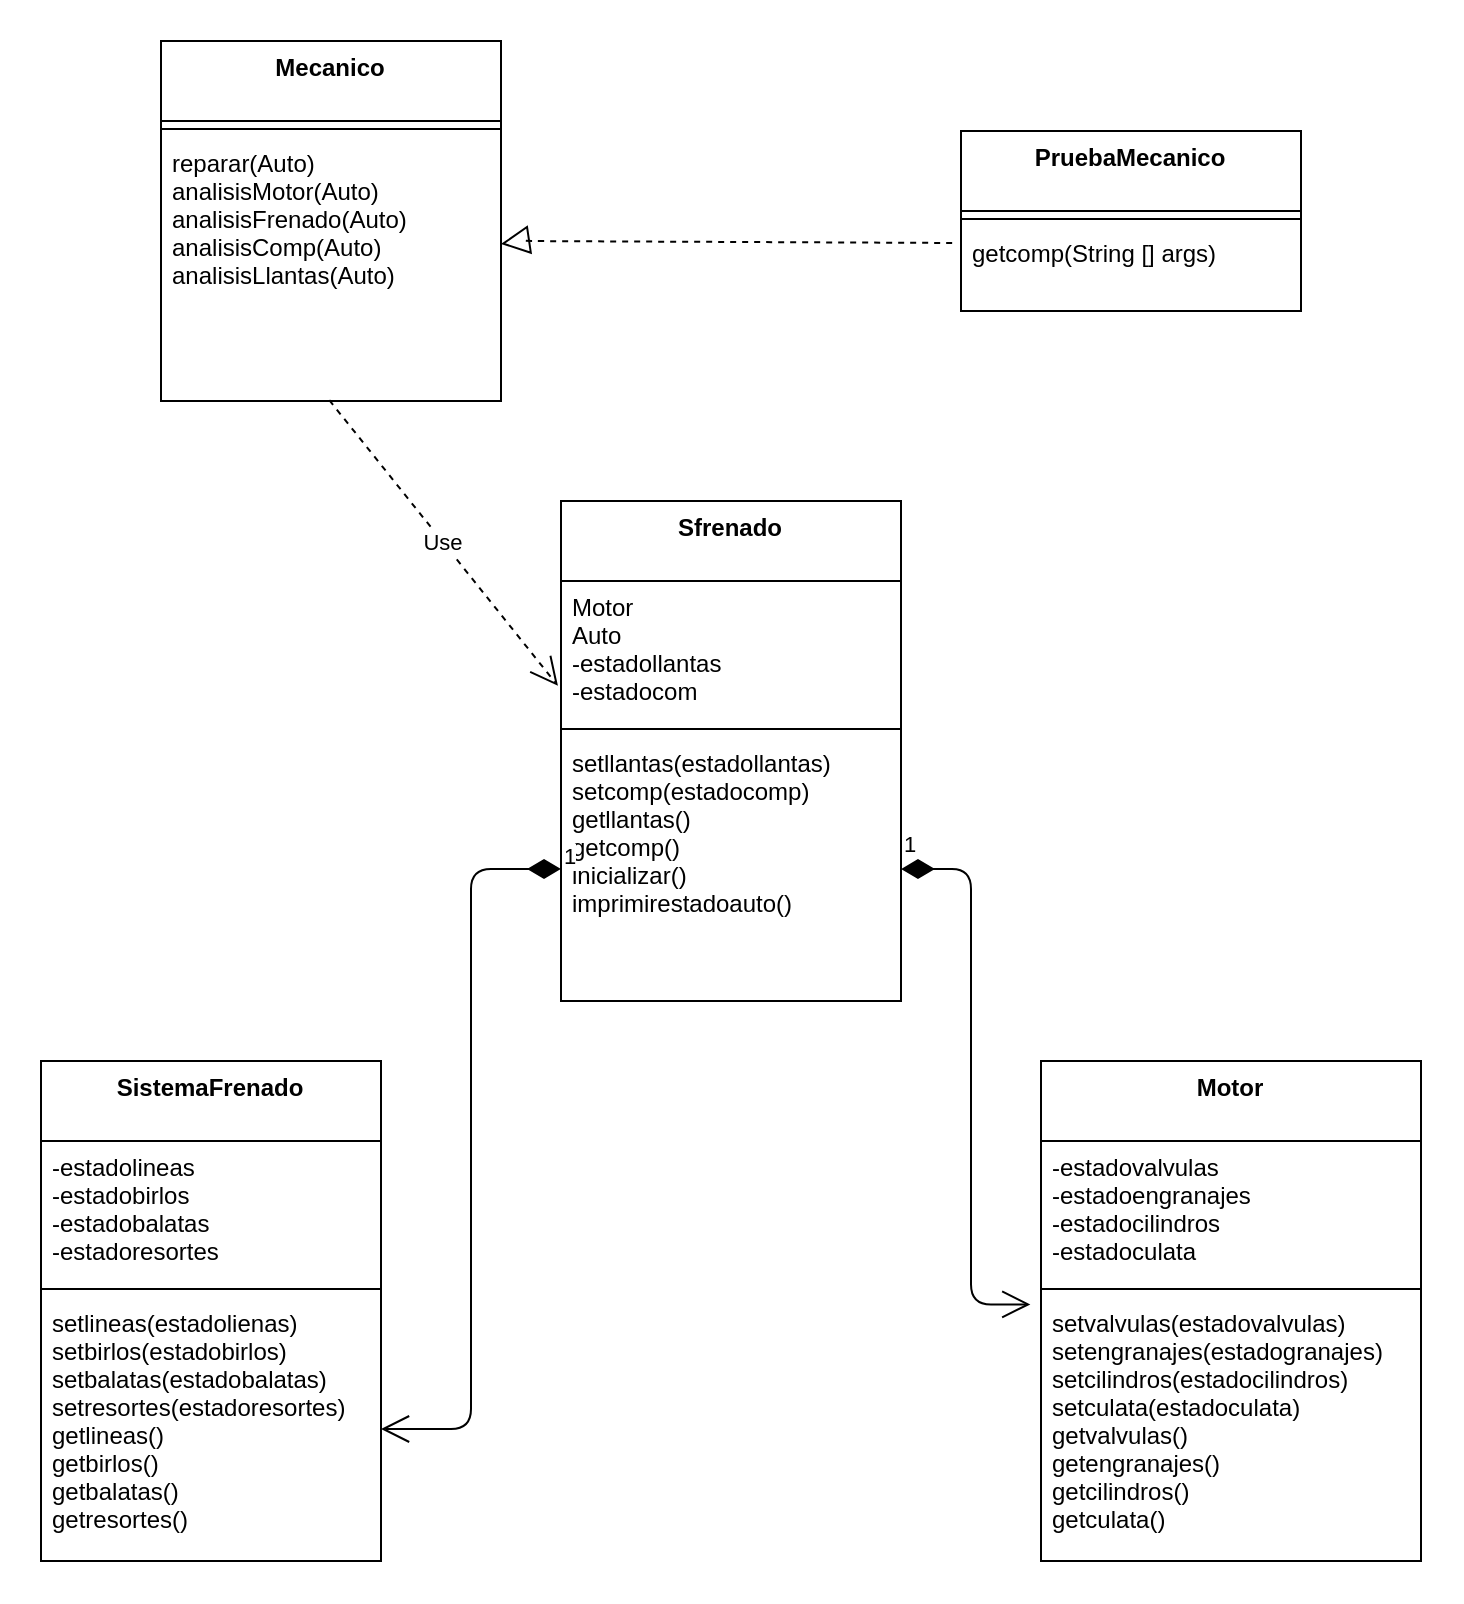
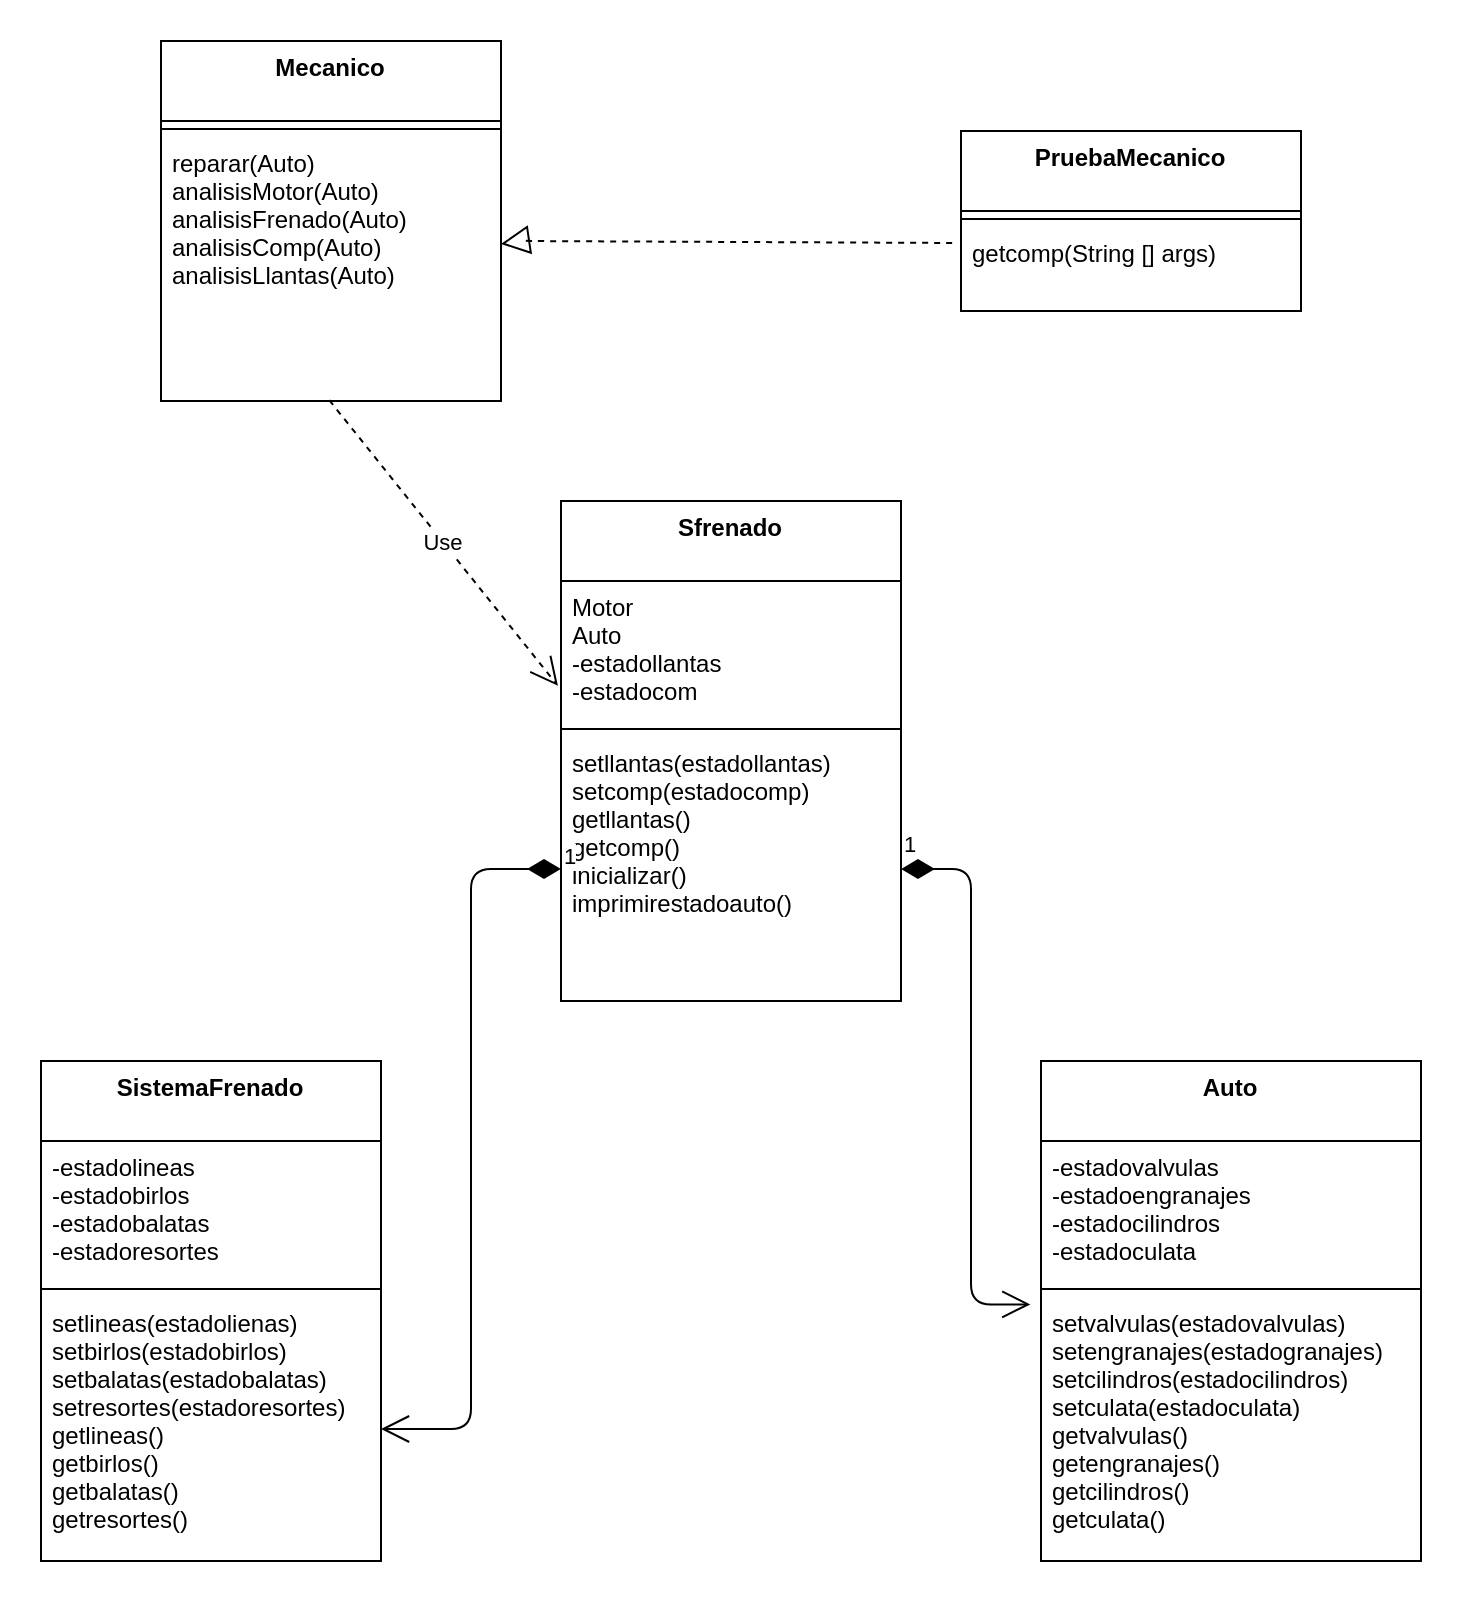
- <mxCell id="6" value="Motor" style="swimlane;fontStyle=1;align=center;verticalAlign=top;childLayout=stackLayout;horizontal=1;startSize=40;horizontalStack=0;resizeParent=1;resizeParentMax=0;resizeLast=0;collapsible=1;marginBottom=0;" parent="1" vertex="1"><mxGeometry x="520" y="530" width="190" height="250" as="geometry"><mxRectangle x="1210" y="520" width="70" height="40" as="alternateBounds" /></mxGeometry></mxCell>
+ <mxCell id="6" value="Auto" style="swimlane;fontStyle=1;align=center;verticalAlign=top;childLayout=stackLayout;horizontal=1;startSize=40;horizontalStack=0;resizeParent=1;resizeParentMax=0;resizeLast=0;collapsible=1;marginBottom=0;" parent="1" vertex="1"><mxGeometry x="520" y="530" width="190" height="250" as="geometry"><mxRectangle x="1210" y="520" width="70" height="40" as="alternateBounds" /></mxGeometry></mxCell>
